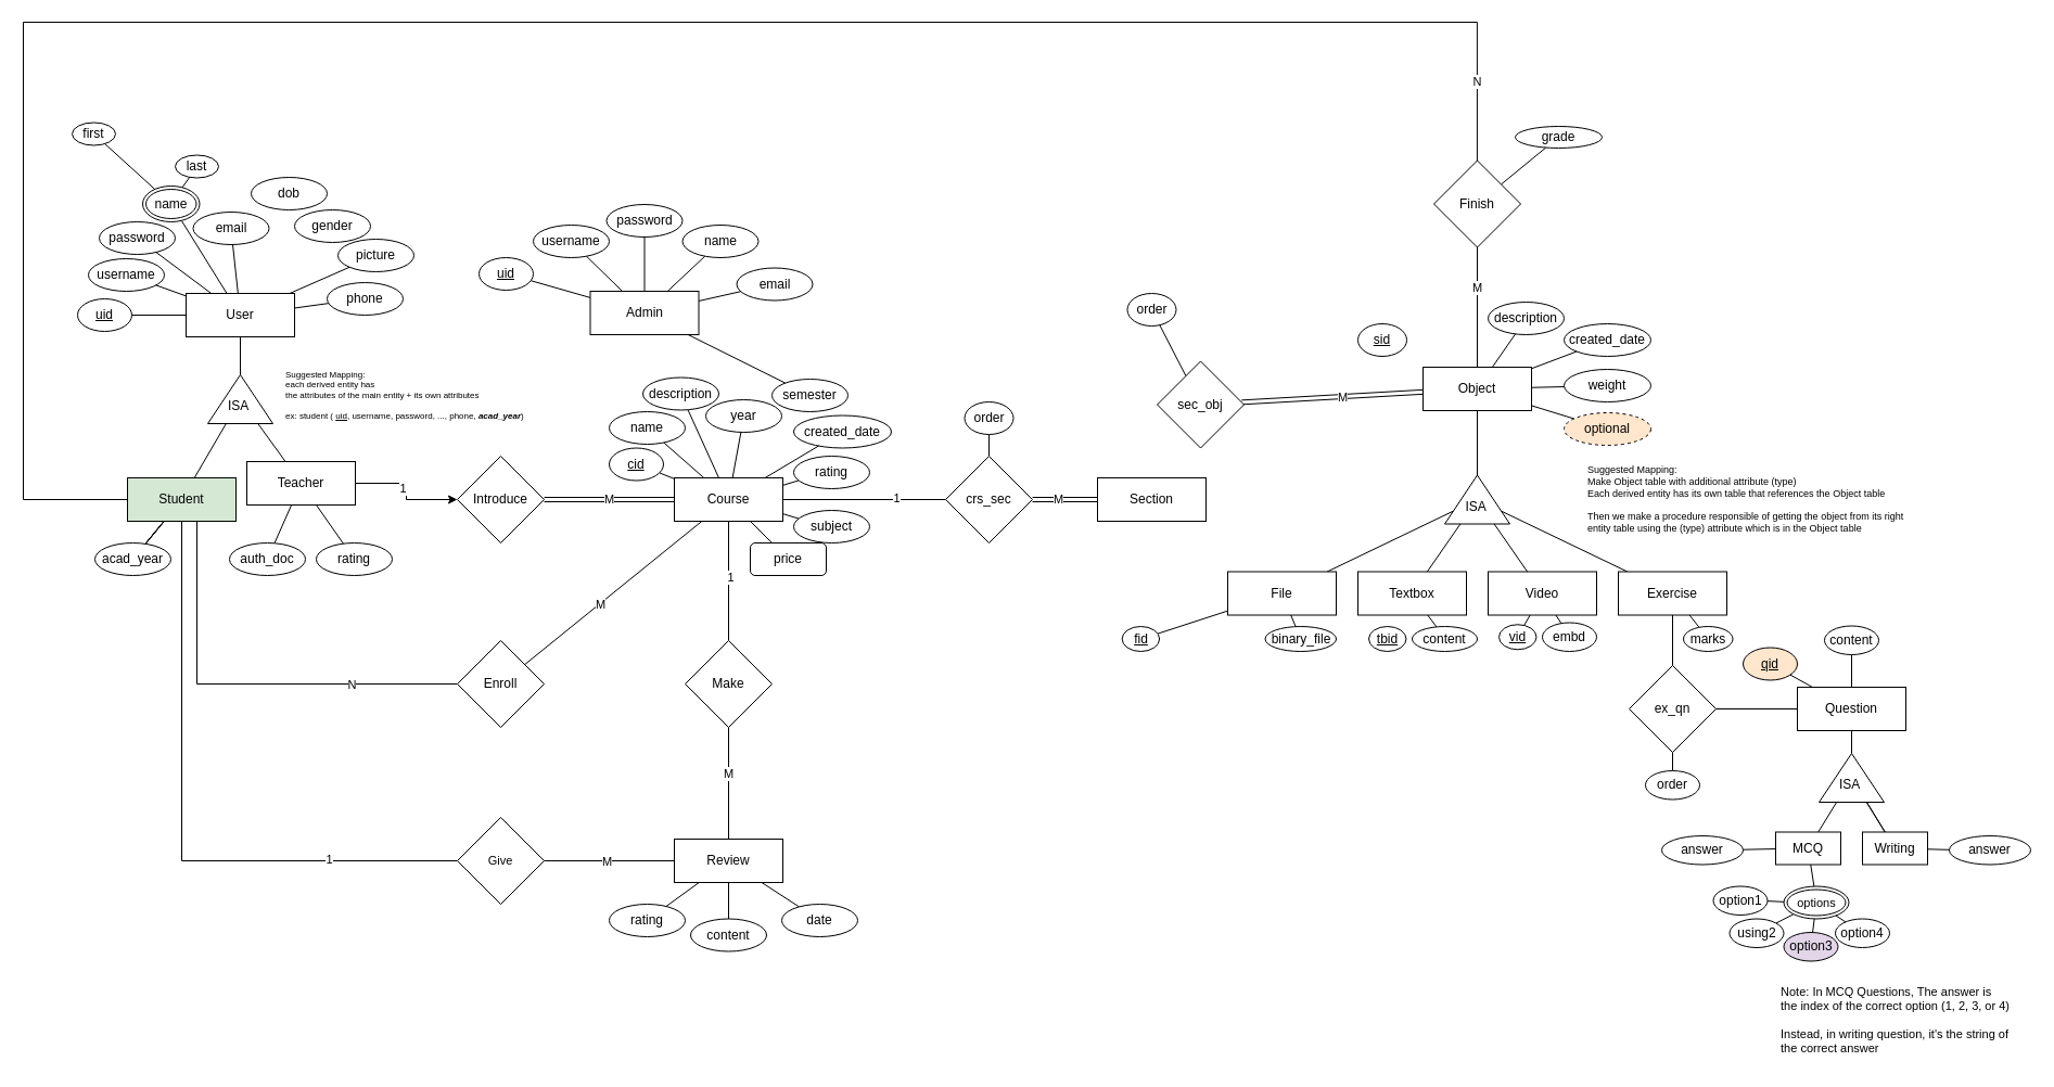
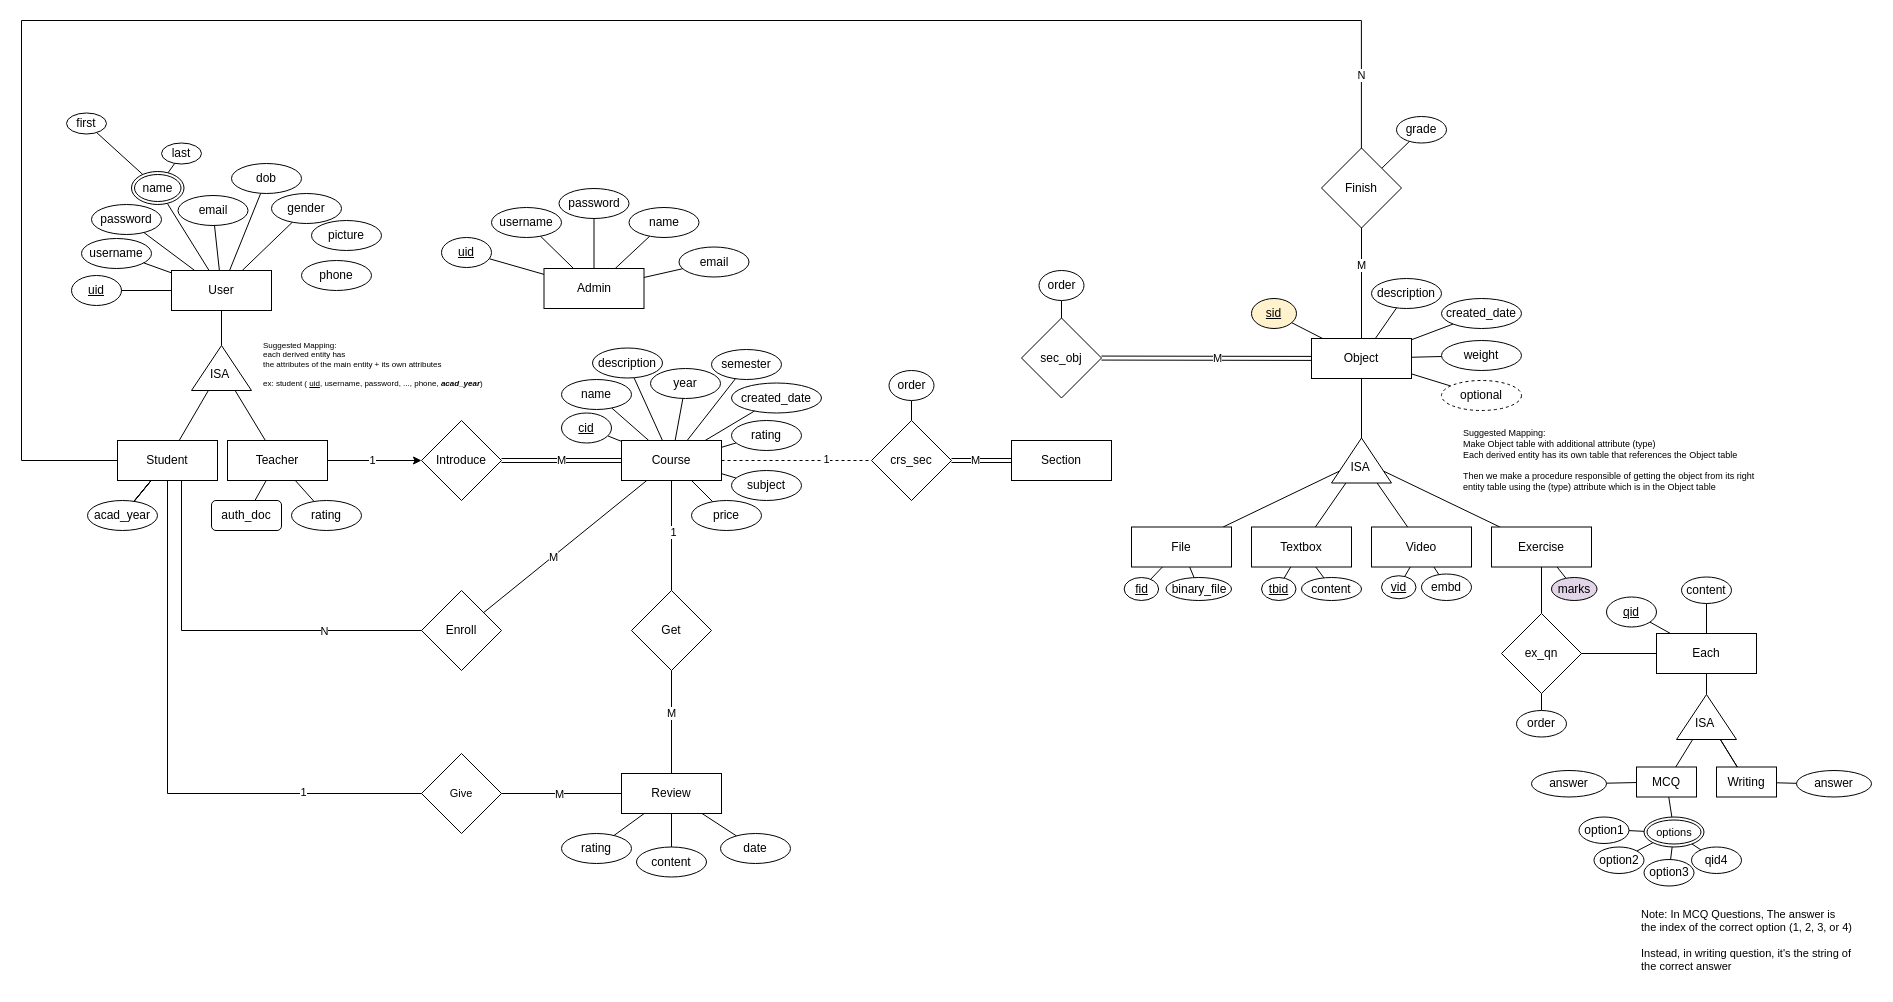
- <mxCell id="176" value="grade" style="ellipse;whiteSpace=wrap;html=1;" vertex="1" parent="1"><mxGeometry x="1396" y="116" width="80" height="20" as="geometry" /></mxCell>
+ <mxCell id="176" value="grade" style="ellipse;whiteSpace=wrap;html=1;" vertex="1" parent="1"><mxGeometry x="1396" y="116" width="50" height="26.5" as="geometry" /></mxCell>
+ <mxCell id="77" style="rounded=0;orthogonalLoop=1;jettySize=auto;html=1;endArrow=none;endFill=0;" edge="1" parent="1" source="78" target="2"><mxGeometry relative="1" as="geometry" /></mxCell>
+ <mxCell id="79" style="rounded=0;orthogonalLoop=1;jettySize=auto;html=1;endArrow=none;endFill=0;" edge="1" parent="1" source="80" target="2"><mxGeometry relative="1" as="geometry" /></mxCell>
- <mxCell id="81" style="rounded=0;orthogonalLoop=1;jettySize=auto;html=1;endArrow=none;endFill=0;" edge="1" parent="1" source="82" target="2"><mxGeometry relative="1" as="geometry" /></mxCell>
- <mxCell id="83" style="rounded=0;orthogonalLoop=1;jettySize=auto;html=1;endArrow=none;endFill=0;" edge="1" parent="1" source="84" target="2"><mxGeometry relative="1" as="geometry" /></mxCell>
- <mxCell id="49" value="&lt;u&gt;sid&lt;/u&gt;" style="ellipse;whiteSpace=wrap;html=1;" vertex="1" parent="1"><mxGeometry x="1251" y="298" width="45" height="30" as="geometry" /></mxCell>
+ <mxCell id="49" value="&lt;u&gt;sid&lt;/u&gt;" style="ellipse;whiteSpace=wrap;html=1;fillColor=#fff2cc;" vertex="1" parent="1"><mxGeometry x="1251" y="298" width="45" height="30" as="geometry" /></mxCell>
- <mxCell id="95" style="rounded=0;orthogonalLoop=1;jettySize=auto;html=1;endArrow=none;endFill=0;" edge="1" parent="1" source="96" target="5"><mxGeometry relative="1" as="geometry" /></mxCell>
+ <mxCell id="95" style="rounded=0;orthogonalLoop=1;jettySize=auto;html=1;endArrow=none;endFill=0;" edge="1" parent="1" source="96" target="24"><mxGeometry relative="1" as="geometry" /></mxCell>
+ <mxCell id="52" style="rounded=0;orthogonalLoop=1;jettySize=auto;html=1;endArrow=none;endFill=0;" edge="1" parent="1" source="49" target="38"><mxGeometry relative="1" as="geometry" /></mxCell>
- <mxCell id="115" value="&lt;span style=&quot;font-size: 12px;&quot;&gt;sec_obj&lt;/span&gt;" style="rhombus;whiteSpace=wrap;html=1;fontFamily=Helvetica;fontSize=11;fontColor=default;labelBackgroundColor=default;" vertex="1" parent="1"><mxGeometry x="1066" y="332.5" width="80" height="80" as="geometry" /></mxCell>
+ <mxCell id="115" value="&lt;span style=&quot;font-size: 12px;&quot;&gt;sec_obj&lt;/span&gt;" style="rhombus;whiteSpace=wrap;html=1;fontFamily=Helvetica;fontSize=11;fontColor=default;labelBackgroundColor=default;" vertex="1" parent="1"><mxGeometry x="1021" y="317.5" width="80" height="80" as="geometry" /></mxCell>
- <mxCell id="182" value="optional" style="ellipse;whiteSpace=wrap;html=1;dashed=1;fillColor=#ffe6cc;" vertex="1" parent="1"><mxGeometry x="1441" y="380" width="80" height="30" as="geometry" /></mxCell>
+ <mxCell id="182" value="optional" style="ellipse;whiteSpace=wrap;html=1;dashed=1;" vertex="1" parent="1"><mxGeometry x="1441" y="380" width="80" height="30" as="geometry" /></mxCell>
- <mxCell id="19" value="Teacher" style="whiteSpace=wrap;html=1;align=center;" vertex="1" parent="1"><mxGeometry x="227" y="425" width="100" height="40" as="geometry" /></mxCell>
+ <mxCell id="19" value="Teacher" style="whiteSpace=wrap;html=1;align=center;" vertex="1" parent="1"><mxGeometry x="227" y="440" width="100" height="40" as="geometry" /></mxCell>
- <mxCell id="16" value="Student" style="whiteSpace=wrap;html=1;align=center;fillColor=#d5e8d4;" vertex="1" parent="1"><mxGeometry x="117" y="440" width="100" height="40" as="geometry" /></mxCell>
+ <mxCell id="16" value="Student" style="whiteSpace=wrap;html=1;align=center;" vertex="1" parent="1"><mxGeometry x="117" y="440" width="100" height="40" as="geometry" /></mxCell>
- <mxCell id="20" style="rounded=0;orthogonalLoop=1;jettySize=auto;html=1;endArrow=none;endFill=0;" edge="1" parent="1" source="24" target="109"><mxGeometry relative="1" as="geometry" /></mxCell>
+ <mxCell id="20" style="rounded=0;orthogonalLoop=1;jettySize=auto;html=1;endArrow=none;endFill=0;dashed=1;" edge="1" parent="1" source="24" target="109"><mxGeometry relative="1" as="geometry" /></mxCell>
- <mxCell id="91" value="auth_doc" style="ellipse;whiteSpace=wrap;html=1;" vertex="1" parent="1"><mxGeometry x="211" y="500" width="70" height="30" as="geometry" /></mxCell>
+ <mxCell id="91" value="auth_doc" style="whiteSpace=wrap;html=1;rounded=1;" vertex="1" parent="1"><mxGeometry x="211" y="500" width="70" height="30" as="geometry" /></mxCell>
- <mxCell id="167" value="price" style="whiteSpace=wrap;html=1;rounded=1;" vertex="1" parent="1"><mxGeometry x="691" y="500" width="70" height="30" as="geometry" /></mxCell>
+ <mxCell id="167" value="price" style="ellipse;whiteSpace=wrap;html=1;" vertex="1" parent="1"><mxGeometry x="691" y="500" width="70" height="30" as="geometry" /></mxCell>
+ <mxCell id="45" style="rounded=0;orthogonalLoop=1;jettySize=auto;html=1;endArrow=none;endFill=0;" edge="1" parent="1" source="44" target="42"><mxGeometry relative="1" as="geometry" /></mxCell>
- <mxCell id="171" value="&lt;u&gt;fid&lt;/u&gt;" style="ellipse;whiteSpace=wrap;html=1;" vertex="1" parent="1"><mxGeometry x="1033.64" y="577" width="34.5" height="23" as="geometry" /></mxCell>
+ <mxCell id="171" value="&lt;u&gt;fid&lt;/u&gt;" style="ellipse;whiteSpace=wrap;html=1;" vertex="1" parent="1"><mxGeometry x="1123.64" y="577" width="34.5" height="23" as="geometry" /></mxCell>
- <mxCell id="178" value="marks" style="ellipse;whiteSpace=wrap;html=1;" vertex="1" parent="1"><mxGeometry x="1551" y="577" width="45.5" height="23" as="geometry" /></mxCell>
+ <mxCell id="178" value="marks" style="ellipse;whiteSpace=wrap;html=1;fillColor=#e1d5e7;" vertex="1" parent="1"><mxGeometry x="1551" y="577" width="45.5" height="23" as="geometry" /></mxCell>
- <mxCell id="119" value="&lt;u&gt;qid&lt;/u&gt;" style="ellipse;whiteSpace=wrap;html=1;fillColor=#ffe6cc;" vertex="1" parent="1"><mxGeometry x="1606" y="596.5" width="50" height="30" as="geometry" /></mxCell>
+ <mxCell id="119" value="&lt;u&gt;qid&lt;/u&gt;" style="ellipse;whiteSpace=wrap;html=1;" vertex="1" parent="1"><mxGeometry x="1606" y="596.5" width="50" height="30" as="geometry" /></mxCell>
- <mxCell id="150" value="Make" style="rhombus;whiteSpace=wrap;html=1;" vertex="1" parent="1"><mxGeometry x="631" y="590" width="80" height="80" as="geometry" /></mxCell>
+ <mxCell id="150" value="Get" style="rhombus;whiteSpace=wrap;html=1;" vertex="1" parent="1"><mxGeometry x="631" y="590" width="80" height="80" as="geometry" /></mxCell>
- <mxCell id="29" value="Question" style="whiteSpace=wrap;html=1;align=center;" vertex="1" parent="1"><mxGeometry x="1656" y="633" width="100" height="40" as="geometry" /></mxCell>
+ <mxCell id="29" value="Each" style="whiteSpace=wrap;html=1;align=center;" vertex="1" parent="1"><mxGeometry x="1656" y="633" width="100" height="40" as="geometry" /></mxCell>
- <mxCell id="136" value="using2" style="ellipse;whiteSpace=wrap;html=1;" vertex="1" parent="1"><mxGeometry x="1593.5" y="846.5" width="50" height="26.5" as="geometry" /></mxCell>
+ <mxCell id="136" value="option2" style="ellipse;whiteSpace=wrap;html=1;" vertex="1" parent="1"><mxGeometry x="1593.5" y="846.5" width="50" height="26.5" as="geometry" /></mxCell>
- <mxCell id="140" value="option4" style="ellipse;whiteSpace=wrap;html=1;" vertex="1" parent="1"><mxGeometry x="1691" y="846.5" width="50" height="26.5" as="geometry" /></mxCell>
+ <mxCell id="140" value="qid4" style="ellipse;whiteSpace=wrap;html=1;" vertex="1" parent="1"><mxGeometry x="1691" y="846.5" width="50" height="26.5" as="geometry" /></mxCell>
- <mxCell id="138" value="option3" style="ellipse;whiteSpace=wrap;html=1;fillColor=#e1d5e7;" vertex="1" parent="1"><mxGeometry x="1643.5" y="859" width="50" height="26.5" as="geometry" /></mxCell>
+ <mxCell id="138" value="option3" style="ellipse;whiteSpace=wrap;html=1;" vertex="1" parent="1"><mxGeometry x="1643.5" y="859" width="50" height="26.5" as="geometry" /></mxCell>
